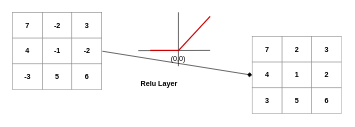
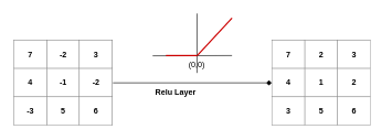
- <mxCell id="2" value="&lt;table border=&quot;1&quot; width=&quot;100%&quot; style=&quot;width: 100% ; height: 100% ; border-collapse: collapse&quot;&gt;&lt;tbody&gt;&lt;tr&gt;&lt;td align=&quot;center&quot;&gt;7&lt;/td&gt;&lt;td align=&quot;center&quot;&gt;-2&lt;/td&gt;&lt;td align=&quot;center&quot;&gt;3&lt;/td&gt;&lt;/tr&gt;&lt;tr&gt;&lt;td align=&quot;center&quot;&gt;4&lt;/td&gt;&lt;td align=&quot;center&quot;&gt;-1&lt;/td&gt;&lt;td align=&quot;center&quot;&gt;-2&lt;/td&gt;&lt;/tr&gt;&lt;tr&gt;&lt;td align=&quot;center&quot;&gt;-3&lt;/td&gt;&lt;td align=&quot;center&quot;&gt;5&lt;/td&gt;&lt;td align=&quot;center&quot;&gt;6&lt;/td&gt;&lt;/tr&gt;&lt;/tbody&gt;&lt;/table&gt;" style="text;html=1;strokeColor=none;fillColor=none;overflow=fill;fontStyle=1" vertex="1" parent="1"><mxGeometry x="20" y="20" width="150" height="130" as="geometry" /></mxCell>
+ <mxCell id="2" value="&lt;table border=&quot;1&quot; width=&quot;100%&quot; style=&quot;width: 100% ; height: 100% ; border-collapse: collapse&quot;&gt;&lt;tbody&gt;&lt;tr&gt;&lt;td align=&quot;center&quot;&gt;7&lt;/td&gt;&lt;td align=&quot;center&quot;&gt;-2&lt;/td&gt;&lt;td align=&quot;center&quot;&gt;3&lt;/td&gt;&lt;/tr&gt;&lt;tr&gt;&lt;td align=&quot;center&quot;&gt;4&lt;/td&gt;&lt;td align=&quot;center&quot;&gt;-1&lt;/td&gt;&lt;td align=&quot;center&quot;&gt;-2&lt;/td&gt;&lt;/tr&gt;&lt;tr&gt;&lt;td align=&quot;center&quot;&gt;-3&lt;/td&gt;&lt;td align=&quot;center&quot;&gt;5&lt;/td&gt;&lt;td align=&quot;center&quot;&gt;6&lt;/td&gt;&lt;/tr&gt;&lt;/tbody&gt;&lt;/table&gt;" style="text;html=1;strokeColor=none;fillColor=none;overflow=fill;fontStyle=1" vertex="1" parent="1"><mxGeometry x="20" y="60" width="150" height="130" as="geometry" /></mxCell>
- <mxCell id="3" value="&lt;table border=&quot;1&quot; width=&quot;100%&quot; style=&quot;width: 100% ; height: 100% ; border-collapse: collapse&quot;&gt;&lt;tbody&gt;&lt;tr&gt;&lt;td align=&quot;center&quot;&gt;7&lt;/td&gt;&lt;td align=&quot;center&quot;&gt;2&lt;/td&gt;&lt;td align=&quot;center&quot;&gt;3&lt;/td&gt;&lt;/tr&gt;&lt;tr&gt;&lt;td align=&quot;center&quot;&gt;4&lt;/td&gt;&lt;td align=&quot;center&quot;&gt;1&lt;/td&gt;&lt;td align=&quot;center&quot;&gt;2&lt;/td&gt;&lt;/tr&gt;&lt;tr&gt;&lt;td align=&quot;center&quot;&gt;3&lt;/td&gt;&lt;td align=&quot;center&quot;&gt;5&lt;/td&gt;&lt;td align=&quot;center&quot;&gt;6&lt;/td&gt;&lt;/tr&gt;&lt;/tbody&gt;&lt;/table&gt;" style="text;html=1;strokeColor=none;fillColor=none;overflow=fill;fontStyle=1" vertex="1" parent="1"><mxGeometry x="420" y="60" width="150" height="130" as="geometry" /></mxCell>
+ <mxCell id="3" value="&lt;table border=&quot;1&quot; width=&quot;100%&quot; style=&quot;width: 100% ; height: 100% ; border-collapse: collapse&quot;&gt;&lt;tbody&gt;&lt;tr&gt;&lt;td align=&quot;center&quot;&gt;7&lt;/td&gt;&lt;td align=&quot;center&quot;&gt;2&lt;/td&gt;&lt;td align=&quot;center&quot;&gt;3&lt;/td&gt;&lt;/tr&gt;&lt;tr&gt;&lt;td align=&quot;center&quot;&gt;4&lt;/td&gt;&lt;td align=&quot;center&quot;&gt;1&lt;/td&gt;&lt;td align=&quot;center&quot;&gt;2&lt;/td&gt;&lt;/tr&gt;&lt;tr&gt;&lt;td align=&quot;center&quot;&gt;3&lt;/td&gt;&lt;td align=&quot;center&quot;&gt;5&lt;/td&gt;&lt;td align=&quot;center&quot;&gt;6&lt;/td&gt;&lt;/tr&gt;&lt;/tbody&gt;&lt;/table&gt;" style="text;html=1;strokeColor=none;fillColor=none;overflow=fill;fontStyle=1" vertex="1" parent="1"><mxGeometry x="410" y="60" width="150" height="130" as="geometry" /></mxCell>
